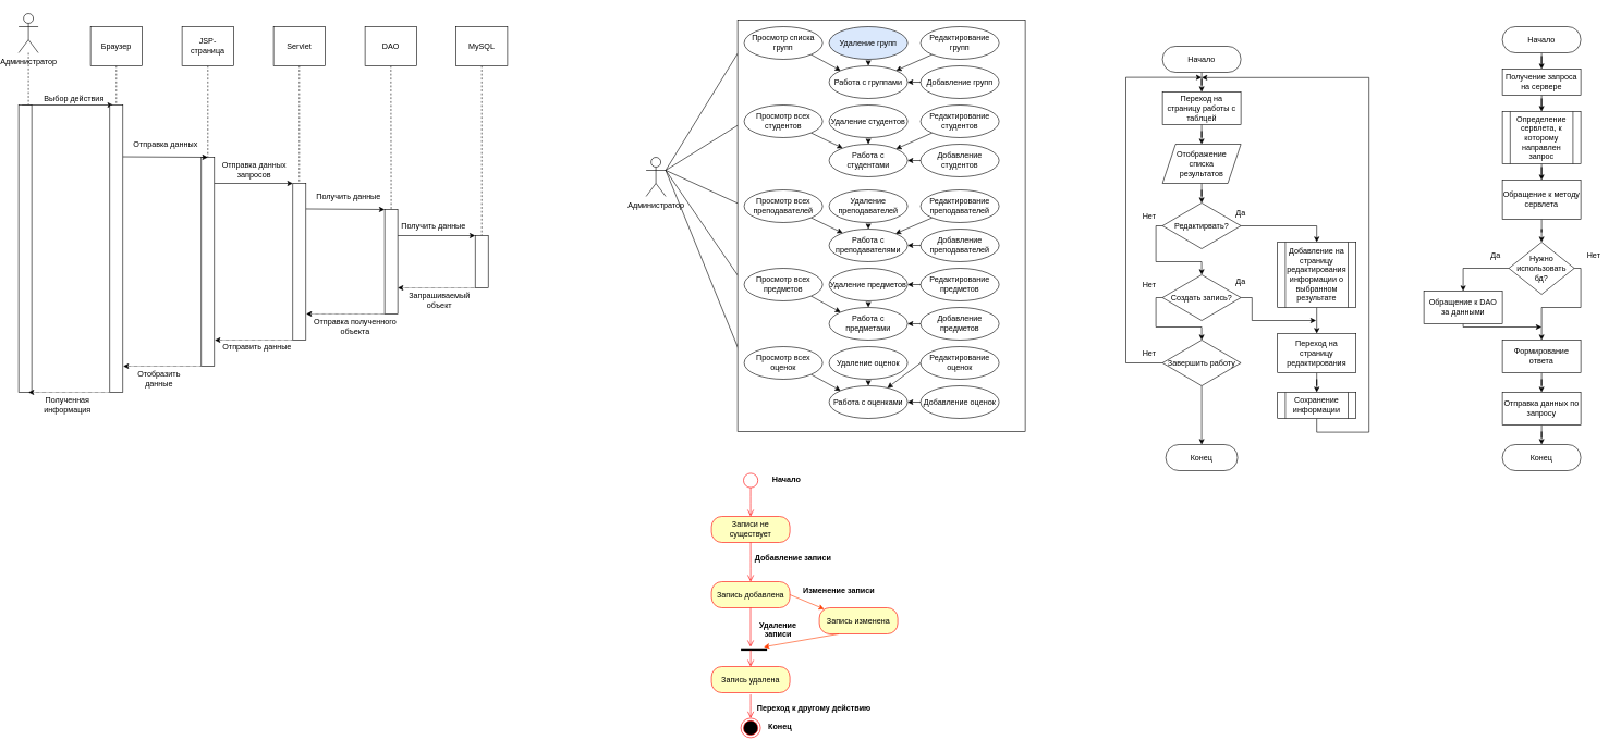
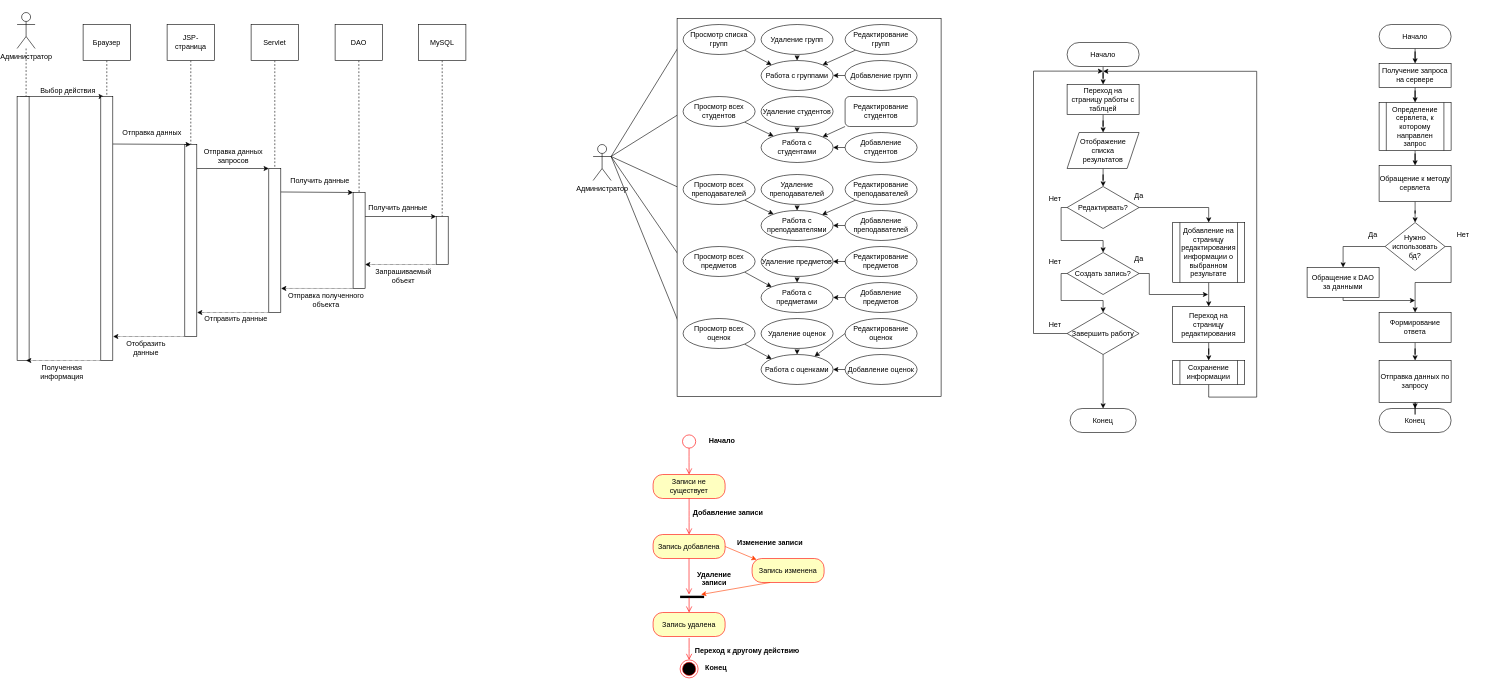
- <mxCell id="14" value="Удаление групп" style="ellipse;whiteSpace=wrap;html=1;fillColor=#dae8fc;" parent="1" vertex="1"><mxGeometry x="1260" y="40" width="120" height="50" as="geometry" /></mxCell>
+ <mxCell id="14" value="Удаление групп" style="ellipse;whiteSpace=wrap;html=1;" parent="1" vertex="1"><mxGeometry x="1260" y="40" width="120" height="50" as="geometry" /></mxCell>
- <mxCell id="20" value="Редактирование студентов" style="ellipse;whiteSpace=wrap;html=1;" parent="1" vertex="1"><mxGeometry x="1400" y="160" width="120" height="50" as="geometry" /></mxCell>
+ <mxCell id="20" value="Редактирование студентов" style="whiteSpace=wrap;html=1;rounded=1;" parent="1" vertex="1"><mxGeometry x="1400" y="160" width="120" height="50" as="geometry" /></mxCell>
- <mxCell id="134" value="Отправка данных по запросу" style="rounded=0;whiteSpace=wrap;html=1;" parent="1" vertex="1"><mxGeometry x="2290" y="600" width="120" height="50" as="geometry" /></mxCell>
+ <mxCell id="134" value="Отправка данных по запросу" style="rounded=0;whiteSpace=wrap;html=1;" parent="1" vertex="1"><mxGeometry x="2290" y="600" width="120" height="70" as="geometry" /></mxCell>
